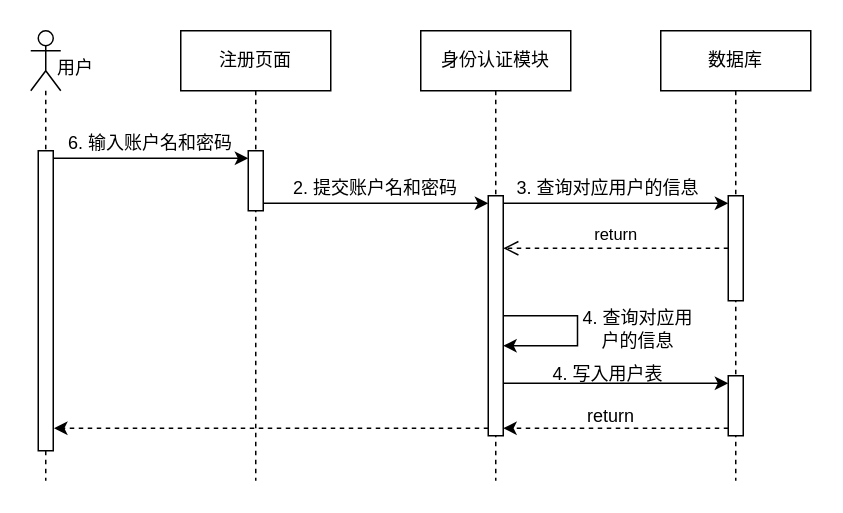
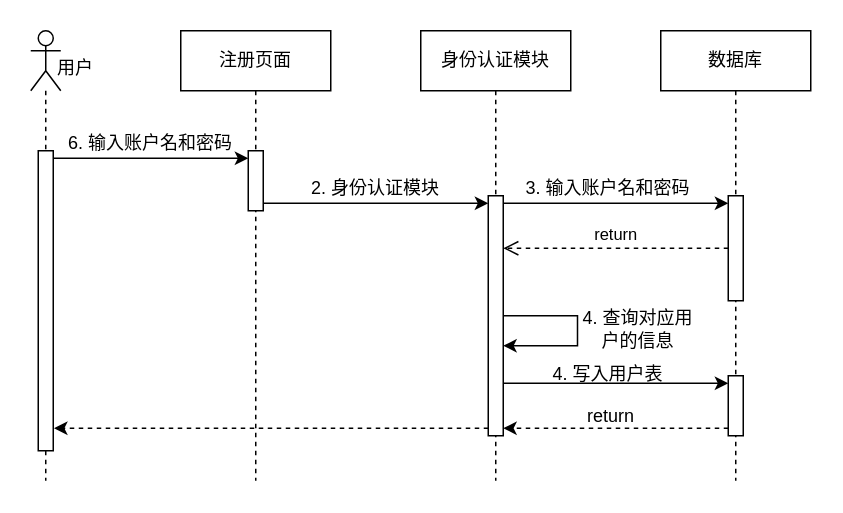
- <mxCell id="15" value="2. 提交账户名和密码" style="text;html=1;align=center;verticalAlign=middle;whiteSpace=wrap;rounded=0;" vertex="1" parent="1"><mxGeometry x="190" y="110" width="120" height="30" as="geometry" /></mxCell>
+ <mxCell id="15" value="2. 身份认证模块" style="text;html=1;align=center;verticalAlign=middle;whiteSpace=wrap;rounded=0;" vertex="1" parent="1"><mxGeometry x="190" y="110" width="120" height="30" as="geometry" /></mxCell>
- <mxCell id="18" value="3. 查询对应用户的信息" style="text;html=1;align=center;verticalAlign=middle;whiteSpace=wrap;rounded=0;" vertex="1" parent="1"><mxGeometry x="340" y="110" width="130" height="30" as="geometry" /></mxCell>
+ <mxCell id="18" value="3. 输入账户名和密码" style="text;html=1;align=center;verticalAlign=middle;whiteSpace=wrap;rounded=0;" vertex="1" parent="1"><mxGeometry x="340" y="110" width="130" height="30" as="geometry" /></mxCell>
